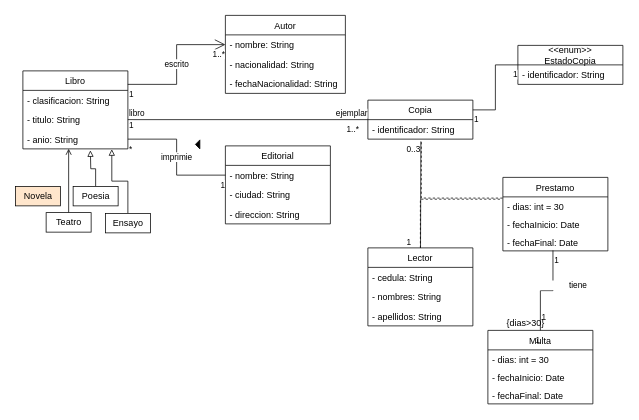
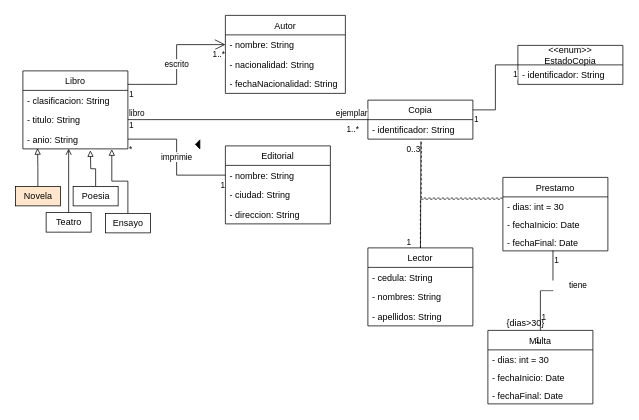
+ <mxCell id="24" style="edgeStyle=orthogonalEdgeStyle;rounded=0;orthogonalLoop=1;jettySize=auto;html=1;entryX=0.14;entryY=0.965;entryDx=0;entryDy=0;entryPerimeter=0;startArrow=none;startFill=0;endArrow=block;endFill=0;" edge="1" parent="1" source="25" target="5"><mxGeometry relative="1" as="geometry" /></mxCell>
